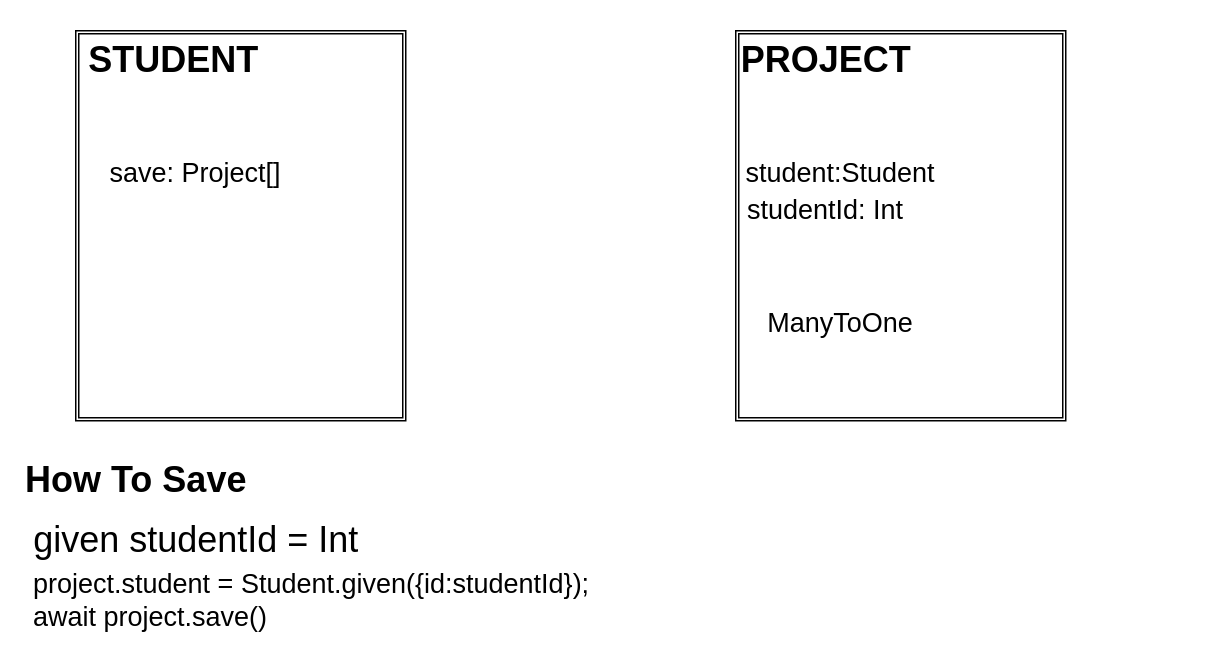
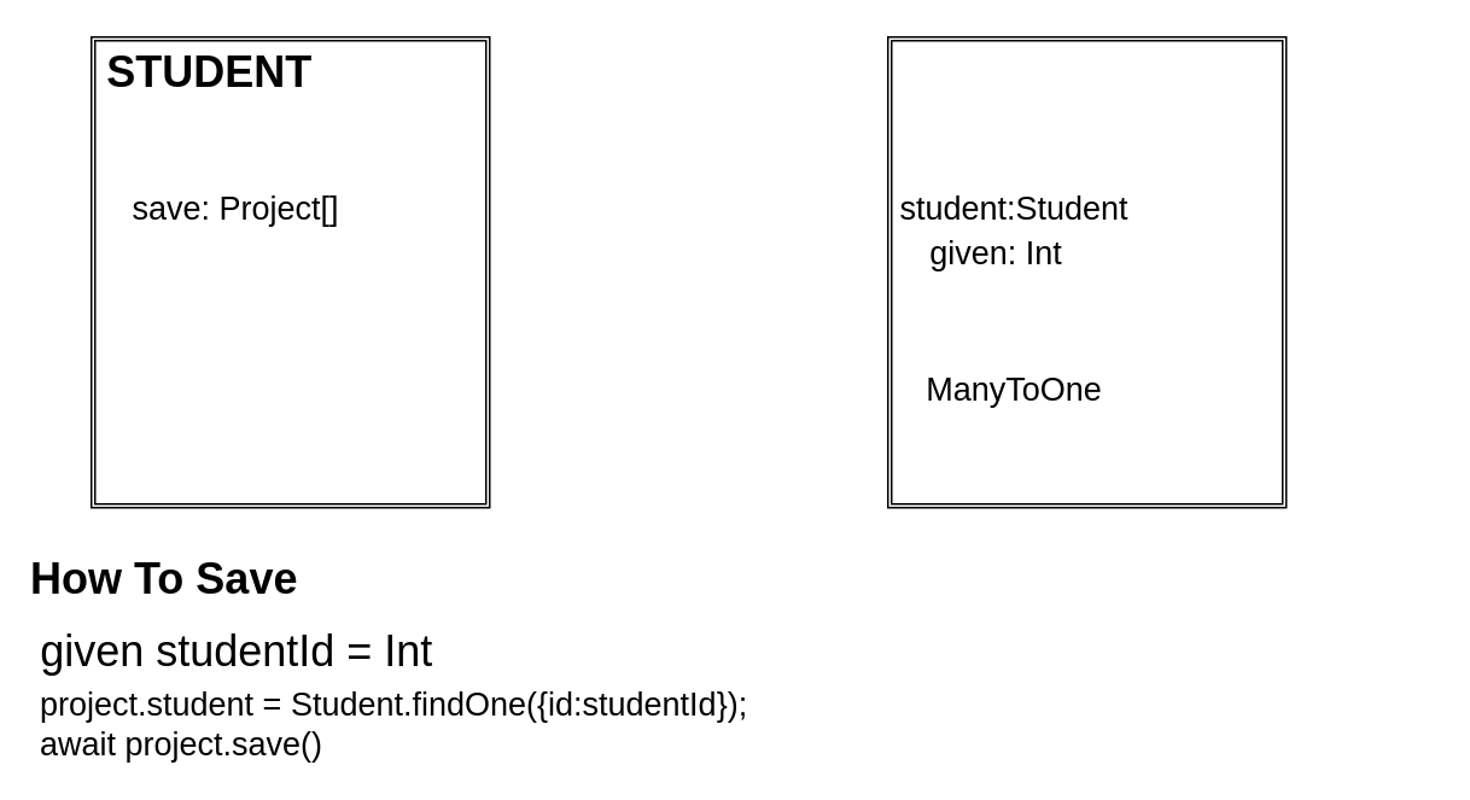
- <mxCell id="5" value="PROJECT" style="text;strokeColor=none;fillColor=none;html=1;fontSize=24;fontStyle=1;verticalAlign=middle;align=center;" parent="1" vertex="1"><mxGeometry x="500" y="20" width="100" height="40" as="geometry" /></mxCell>
- <mxCell id="8" value="studentId: Int" style="text;html=1;strokeColor=none;fillColor=none;align=center;verticalAlign=middle;whiteSpace=wrap;rounded=0;fontSize=18;" parent="1" vertex="1"><mxGeometry x="490" y="115" width="120" height="50" as="geometry" /></mxCell>
+ <mxCell id="8" value="given: Int" style="text;html=1;strokeColor=none;fillColor=none;align=center;verticalAlign=middle;whiteSpace=wrap;rounded=0;fontSize=18;" parent="1" vertex="1"><mxGeometry x="490" y="115" width="120" height="50" as="geometry" /></mxCell>
- <mxCell id="11" value="project.student = Student.given({id:studentId});&amp;nbsp;&lt;br&gt;await project.save()" style="text;html=1;strokeColor=none;fillColor=none;align=left;verticalAlign=middle;whiteSpace=wrap;rounded=0;fontSize=18;" parent="1" vertex="1"><mxGeometry x="20" y="380" width="770" height="40" as="geometry" /></mxCell>
+ <mxCell id="11" value="project.student = Student.findOne({id:studentId});&amp;nbsp;&lt;br&gt;await project.save()" style="text;html=1;strokeColor=none;fillColor=none;align=left;verticalAlign=middle;whiteSpace=wrap;rounded=0;fontSize=18;" parent="1" vertex="1"><mxGeometry x="20" y="380" width="770" height="40" as="geometry" /></mxCell>
